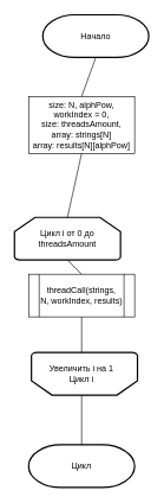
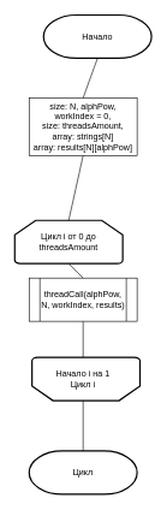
- <mxCell id="13" value="threadCall(strings,&lt;br&gt;N, workIndex, results)" style="shape=process;whiteSpace=wrap;html=1;backgroundOutline=1;" parent="1" vertex="1"><mxGeometry x="40" y="385" width="150" height="60" as="geometry" /></mxCell>
+ <mxCell id="13" value="threadCall(alphPow,&lt;br&gt;N, workIndex, results)" style="shape=process;whiteSpace=wrap;html=1;backgroundOutline=1;" parent="1" vertex="1"><mxGeometry x="40" y="385" width="150" height="60" as="geometry" /></mxCell>
- <mxCell id="5" value="Увеличить i на 1&lt;br&gt;Цикл i" style="text;html=1;strokeColor=none;fillColor=none;align=center;verticalAlign=middle;whiteSpace=wrap;rounded=0;labelBackgroundColor=none;" parent="1" vertex="1"><mxGeometry x="35" y="495" width="160" height="60" as="geometry" /></mxCell>
+ <mxCell id="5" value="Начало i на 1&lt;br&gt;Цикл i" style="text;html=1;strokeColor=none;fillColor=none;align=center;verticalAlign=middle;whiteSpace=wrap;rounded=0;labelBackgroundColor=none;" parent="1" vertex="1"><mxGeometry x="35" y="495" width="160" height="60" as="geometry" /></mxCell>
